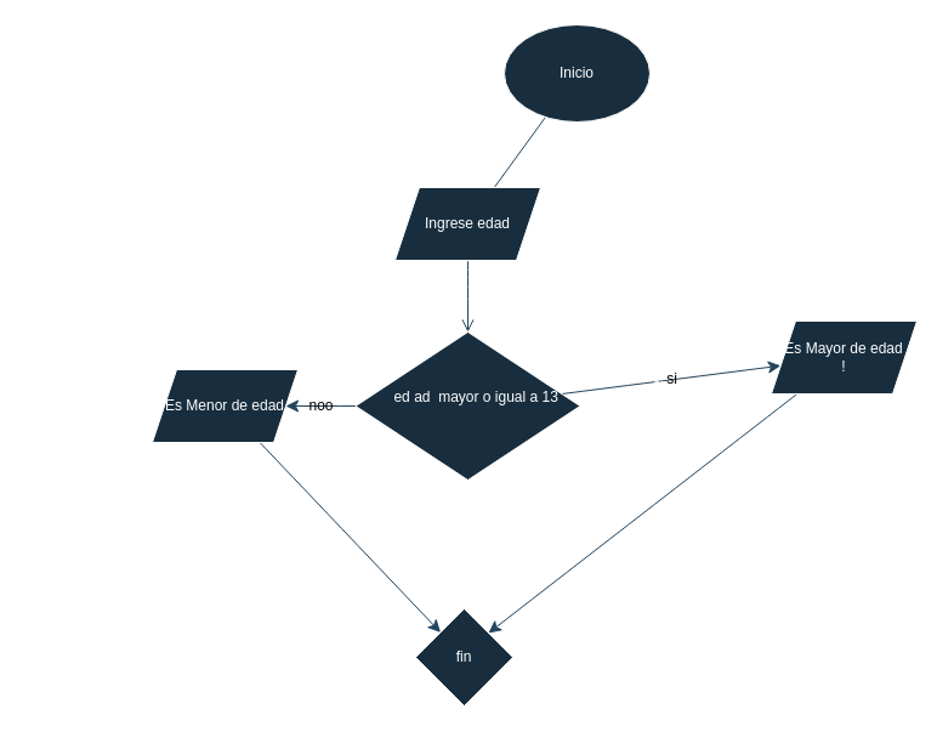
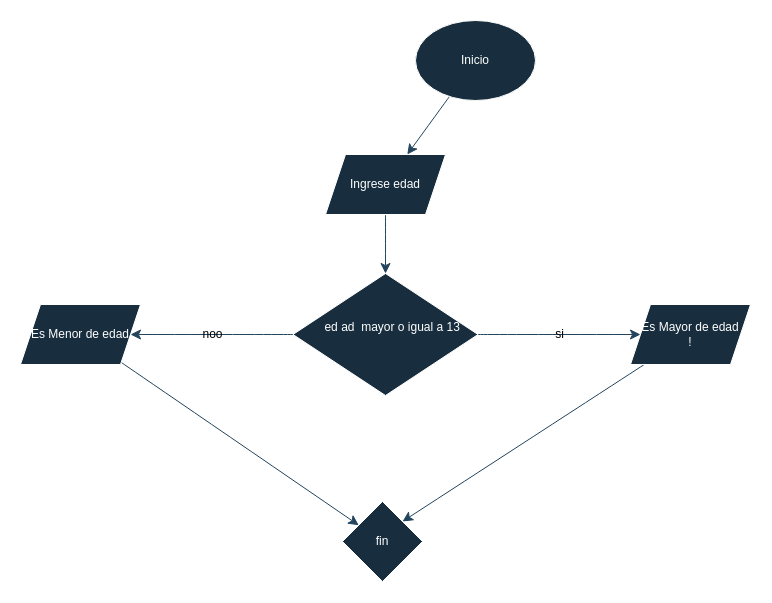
- <mxCell id="2" value="" style="edgeStyle=none;curved=1;rounded=0;orthogonalLoop=1;jettySize=auto;html=1;fontSize=12;startSize=8;endSize=8;labelBackgroundColor=none;strokeColor=#23445D;fontColor=default;endArrow=none;" edge="1" parent="1" source="3" target="5"><mxGeometry relative="1" as="geometry" /></mxCell>
+ <mxCell id="2" value="" style="edgeStyle=none;curved=1;rounded=0;orthogonalLoop=1;jettySize=auto;html=1;fontSize=12;startSize=8;endSize=8;labelBackgroundColor=none;strokeColor=#23445D;fontColor=default;" edge="1" parent="1" source="3" target="5"><mxGeometry relative="1" as="geometry" /></mxCell>
- <mxCell id="4" value="" style="edgeStyle=none;curved=1;rounded=0;orthogonalLoop=1;jettySize=auto;html=1;fontSize=12;startSize=8;endSize=8;labelBackgroundColor=none;strokeColor=#23445D;fontColor=default;endArrow=open;" edge="1" parent="1" source="5" target="9"><mxGeometry relative="1" as="geometry" /></mxCell>
+ <mxCell id="4" value="" style="edgeStyle=none;curved=1;rounded=0;orthogonalLoop=1;jettySize=auto;html=1;fontSize=12;startSize=8;endSize=8;labelBackgroundColor=none;strokeColor=#23445D;fontColor=default;" edge="1" parent="1" source="5" target="9"><mxGeometry relative="1" as="geometry" /></mxCell>
- <mxCell id="13" value="&lt;div&gt;Es Mayor de edad&lt;/div&gt;&lt;div&gt;!&lt;/div&gt;" style="shape=parallelogram;perimeter=parallelogramPerimeter;whiteSpace=wrap;html=1;fixedSize=1;labelBackgroundColor=none;fillColor=#182E3E;strokeColor=#FFFFFF;fontColor=#FFFFFF;" vertex="1" parent="1"><mxGeometry x="635" y="264" width="120" height="60" as="geometry" /></mxCell>
+ <mxCell id="13" value="&lt;div&gt;Es Mayor de edad&lt;/div&gt;&lt;div&gt;!&lt;/div&gt;" style="shape=parallelogram;perimeter=parallelogramPerimeter;whiteSpace=wrap;html=1;fixedSize=1;labelBackgroundColor=none;fillColor=#182E3E;strokeColor=#FFFFFF;fontColor=#FFFFFF;" vertex="1" parent="1"><mxGeometry x="630" y="304" width="120" height="60" as="geometry" /></mxCell>
- <mxCell id="11" value="Es Menor de edad" style="shape=parallelogram;perimeter=parallelogramPerimeter;whiteSpace=wrap;html=1;fixedSize=1;labelBackgroundColor=none;fillColor=#182E3E;strokeColor=#FFFFFF;fontColor=#FFFFFF;" vertex="1" parent="1"><mxGeometry x="125" y="304" width="120" height="60" as="geometry" /></mxCell>
+ <mxCell id="11" value="Es Menor de edad" style="shape=parallelogram;perimeter=parallelogramPerimeter;whiteSpace=wrap;html=1;fixedSize=1;labelBackgroundColor=none;fillColor=#182E3E;strokeColor=#FFFFFF;fontColor=#FFFFFF;" vertex="1" parent="1"><mxGeometry x="20" y="304" width="120" height="60" as="geometry" /></mxCell>
